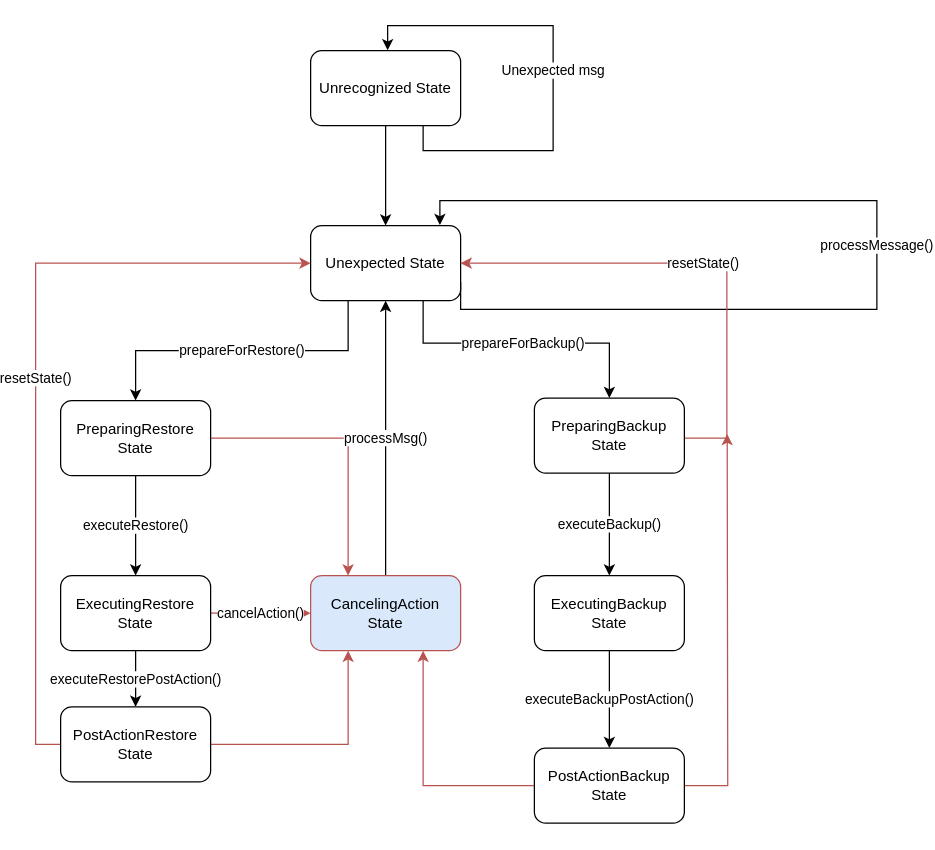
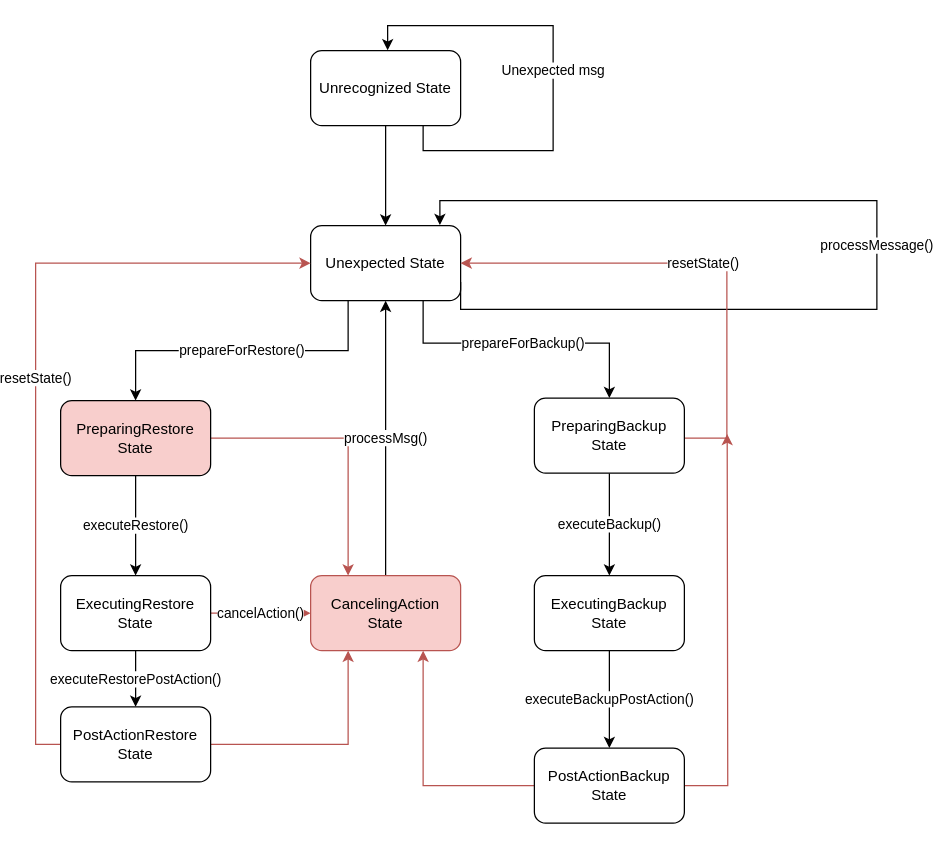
- <mxCell id="14" value="PreparingRestore State" style="rounded=1;whiteSpace=wrap;html=1;" vertex="1" parent="1"><mxGeometry x="20" y="320" width="120" height="60" as="geometry" /></mxCell>
+ <mxCell id="14" value="PreparingRestore State" style="rounded=1;whiteSpace=wrap;html=1;fillColor=#f8cecc;" vertex="1" parent="1"><mxGeometry x="20" y="320" width="120" height="60" as="geometry" /></mxCell>
- <mxCell id="27" value="CancelingAction State" style="rounded=1;whiteSpace=wrap;html=1;fillColor=#dae8fc;strokeColor=#b85450;" vertex="1" parent="1"><mxGeometry x="220" y="460" width="120" height="60" as="geometry" /></mxCell>
+ <mxCell id="27" value="CancelingAction State" style="rounded=1;whiteSpace=wrap;html=1;fillColor=#f8cecc;strokeColor=#b85450;" vertex="1" parent="1"><mxGeometry x="220" y="460" width="120" height="60" as="geometry" /></mxCell>
